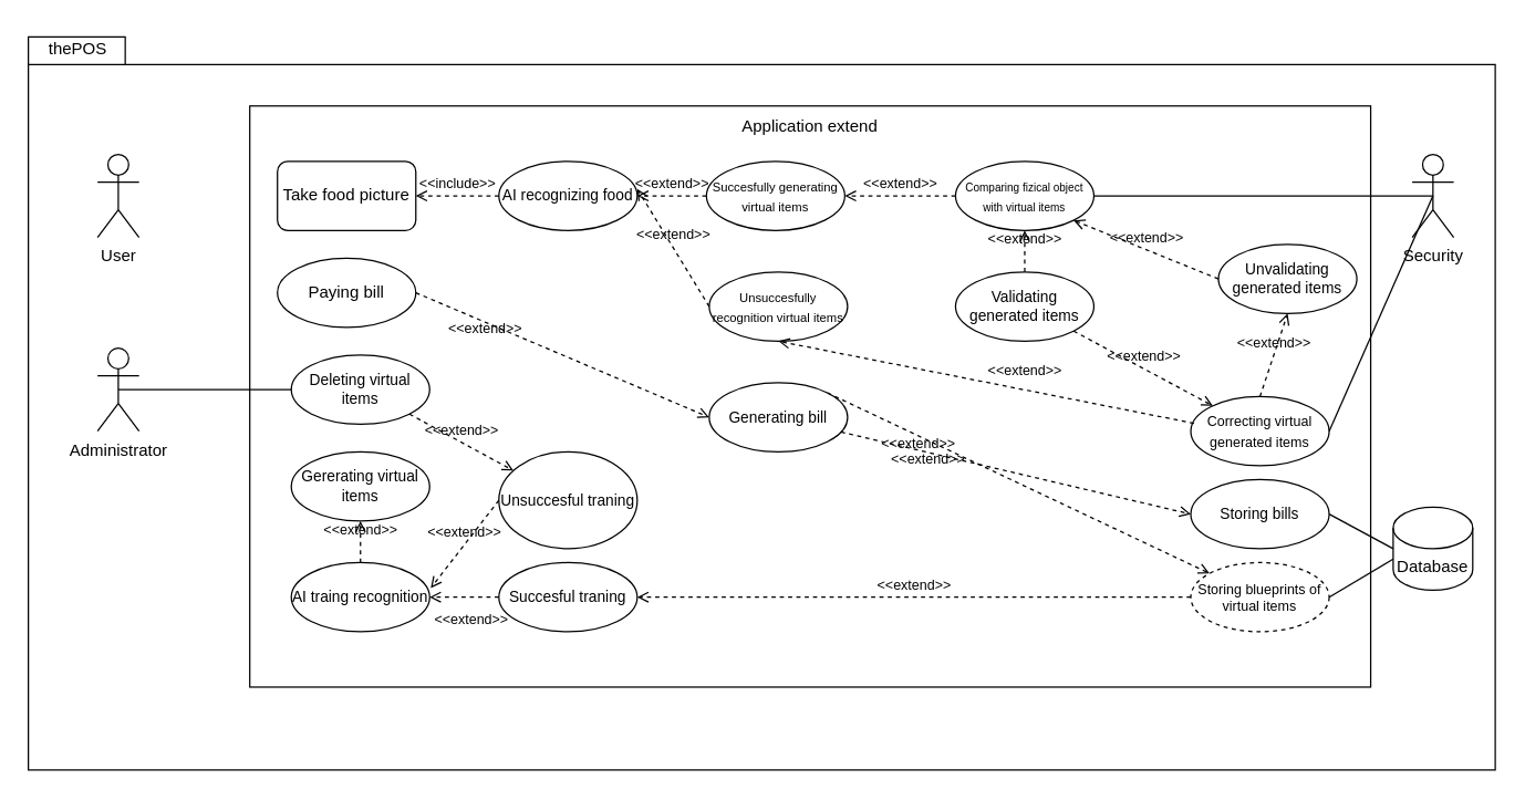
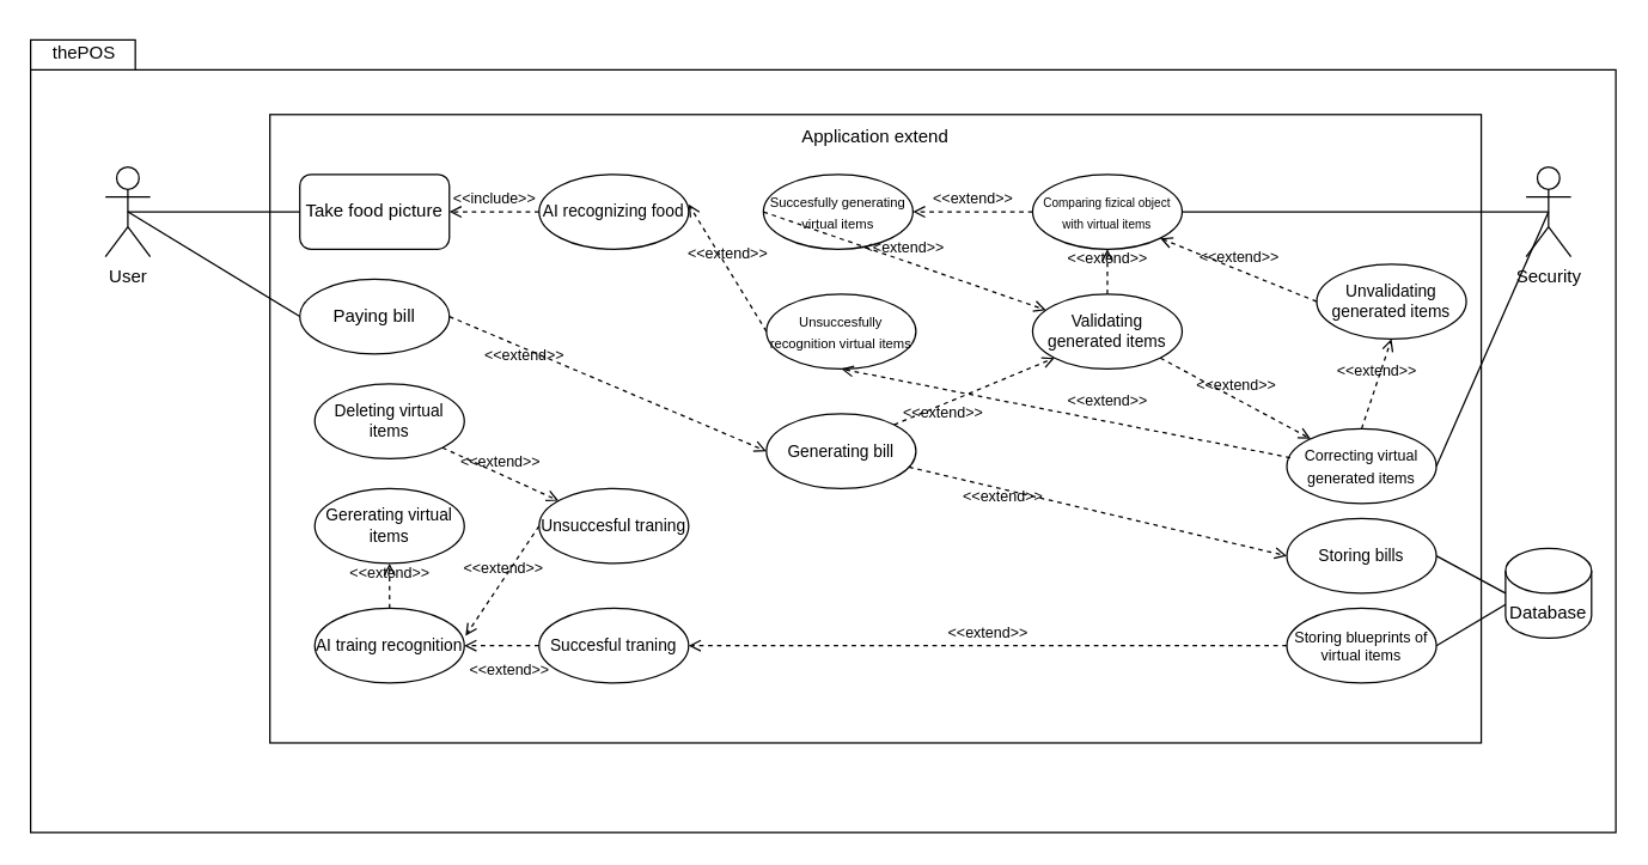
+ <mxCell id="43" value="" style="edgeStyle=none;html=1;endArrow=none;verticalAlign=bottom;exitX=0;exitY=0.5;exitDx=0;exitDy=0;entryX=0.5;entryY=0.5;entryDx=0;entryDy=0;entryPerimeter=0;" edge="1" parent="1" source="10" target="4"><mxGeometry width="160" relative="1" as="geometry"><mxPoint x="970" y="321" as="sourcePoint" /><mxPoint x="1045" y="151" as="targetPoint" /></mxGeometry></mxCell>
- <mxCell id="18" value="&amp;lt;&amp;lt;extend&amp;gt;&amp;gt;" style="html=1;verticalAlign=bottom;labelBackgroundColor=none;endArrow=open;endFill=0;dashed=1;fontSize=10;exitX=0;exitY=0.5;exitDx=0;exitDy=0;entryX=1;entryY=0.5;entryDx=0;entryDy=0;" edge="1" parent="1" source="13" target="11"><mxGeometry width="160" relative="1" as="geometry"><mxPoint x="355" y="151" as="sourcePoint" /><mxPoint x="290" y="151" as="targetPoint" /></mxGeometry></mxCell>
+ <mxCell id="18" value="&amp;lt;&amp;lt;extend&amp;gt;&amp;gt;" style="html=1;verticalAlign=bottom;labelBackgroundColor=none;endArrow=open;endFill=0;dashed=1;fontSize=10;exitX=0;exitY=0.5;exitDx=0;exitDy=0;" edge="1" parent="1" source="13" target="23"><mxGeometry width="160" relative="1" as="geometry"><mxPoint x="355" y="151" as="sourcePoint" /><mxPoint x="290" y="151" as="targetPoint" /></mxGeometry></mxCell>
+ <mxCell id="50" value="" style="edgeStyle=none;html=1;endArrow=none;verticalAlign=bottom;exitX=0;exitY=0.5;exitDx=0;exitDy=0;entryX=0.5;entryY=0.5;entryDx=0;entryDy=0;entryPerimeter=0;" edge="1" parent="1" source="48" target="4"><mxGeometry width="160" relative="1" as="geometry"><mxPoint x="210" y="151" as="sourcePoint" /><mxPoint x="95" y="151" as="targetPoint" /></mxGeometry></mxCell>
- <mxCell id="5" value="Administrator" style="shape=umlActor;verticalLabelPosition=bottom;verticalAlign=top;html=1;" vertex="1" parent="1"><mxGeometry x="70" y="251" width="30" height="60" as="geometry" /></mxCell>
- <mxCell id="44" value="" style="edgeStyle=none;html=1;endArrow=none;verticalAlign=bottom;exitX=0;exitY=0.5;exitDx=0;exitDy=0;entryX=0.5;entryY=0.5;entryDx=0;entryDy=0;entryPerimeter=0;" edge="1" parent="1" source="42" target="5"><mxGeometry width="160" relative="1" as="geometry"><mxPoint x="210" y="151" as="sourcePoint" /><mxPoint x="95" y="151" as="targetPoint" /></mxGeometry></mxCell>
- <mxCell id="38" value="Unsuccesful traning" style="ellipse;whiteSpace=wrap;html=1;fontSize=11;" vertex="1" parent="1"><mxGeometry x="360" y="326" width="100" height="70" as="geometry" /></mxCell>
+ <mxCell id="38" value="Unsuccesful traning" style="ellipse;whiteSpace=wrap;html=1;fontSize=11;" vertex="1" parent="1"><mxGeometry x="360" y="326" width="100" height="50" as="geometry" /></mxCell>
- <mxCell id="30" value="&amp;lt;&amp;lt;extend&amp;gt;&amp;gt;" style="html=1;verticalAlign=bottom;labelBackgroundColor=none;endArrow=open;endFill=0;dashed=1;fontSize=10;exitX=1;exitY=0;exitDx=0;exitDy=0;" edge="1" parent="1" source="29" target="32"><mxGeometry x="-0.481" y="-13" width="160" relative="1" as="geometry"><mxPoint x="872.3" y="315.35" as="sourcePoint" /><mxPoint x="572" y="256" as="targetPoint" /><mxPoint as="offset" /></mxGeometry></mxCell>
+ <mxCell id="30" value="&amp;lt;&amp;lt;extend&amp;gt;&amp;gt;" style="html=1;verticalAlign=bottom;labelBackgroundColor=none;endArrow=open;endFill=0;dashed=1;fontSize=10;exitX=1;exitY=0;exitDx=0;exitDy=0;entryX=0;entryY=1;entryDx=0;entryDy=0;" edge="1" parent="1" source="29" target="23"><mxGeometry x="-0.481" y="-13" width="160" relative="1" as="geometry"><mxPoint x="872.3" y="315.35" as="sourcePoint" /><mxPoint x="572" y="256" as="targetPoint" /><mxPoint as="offset" /></mxGeometry></mxCell>
- <mxCell id="32" value="Storing blueprints of virtual items" style="ellipse;whiteSpace=wrap;html=1;fontSize=10;dashed=1;" vertex="1" parent="1"><mxGeometry x="860" y="406" width="100" height="50" as="geometry" /></mxCell>
+ <mxCell id="32" value="Storing blueprints of virtual items" style="ellipse;whiteSpace=wrap;html=1;fontSize=10;" vertex="1" parent="1"><mxGeometry x="860" y="406" width="100" height="50" as="geometry" /></mxCell>
